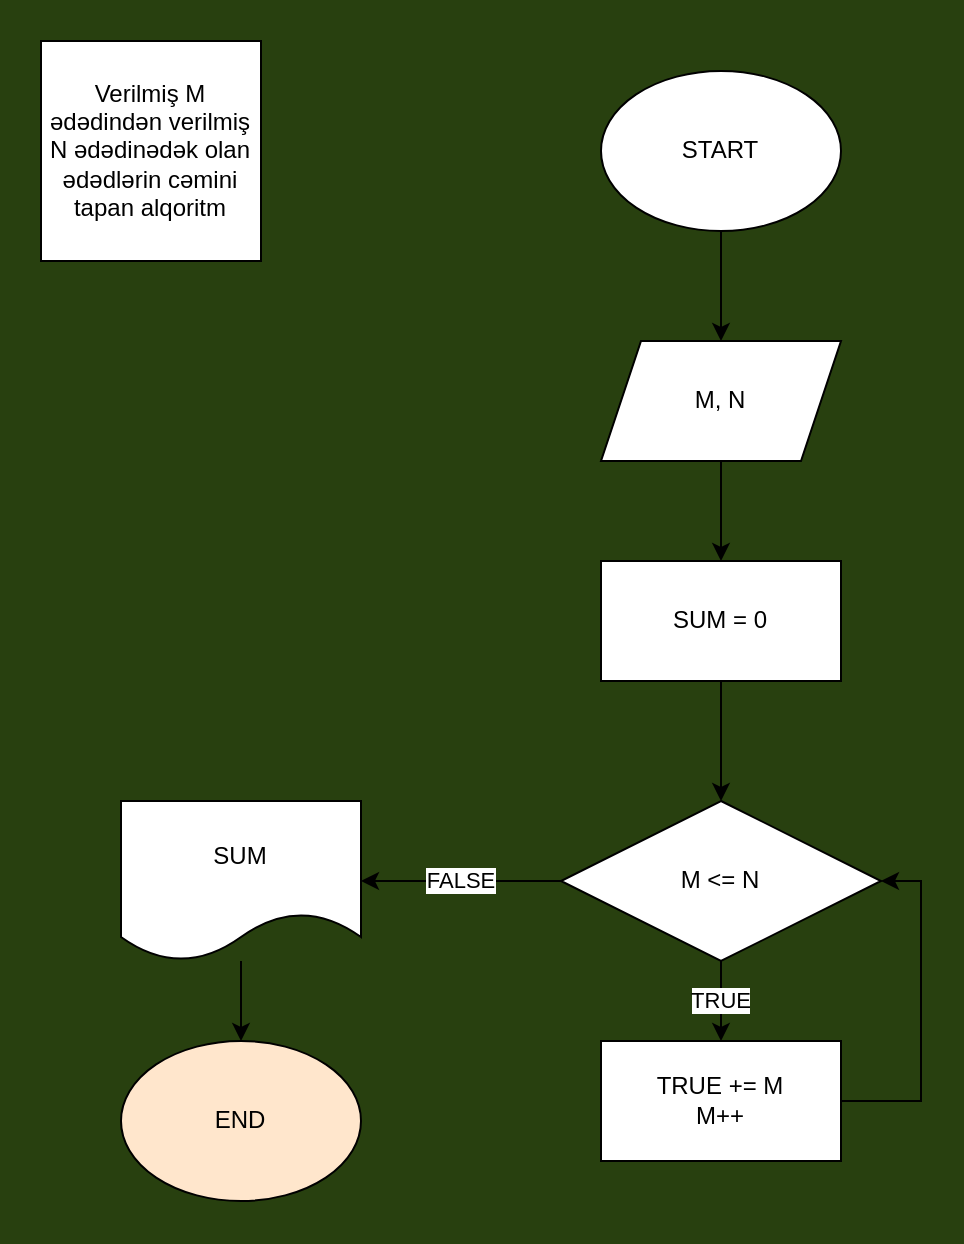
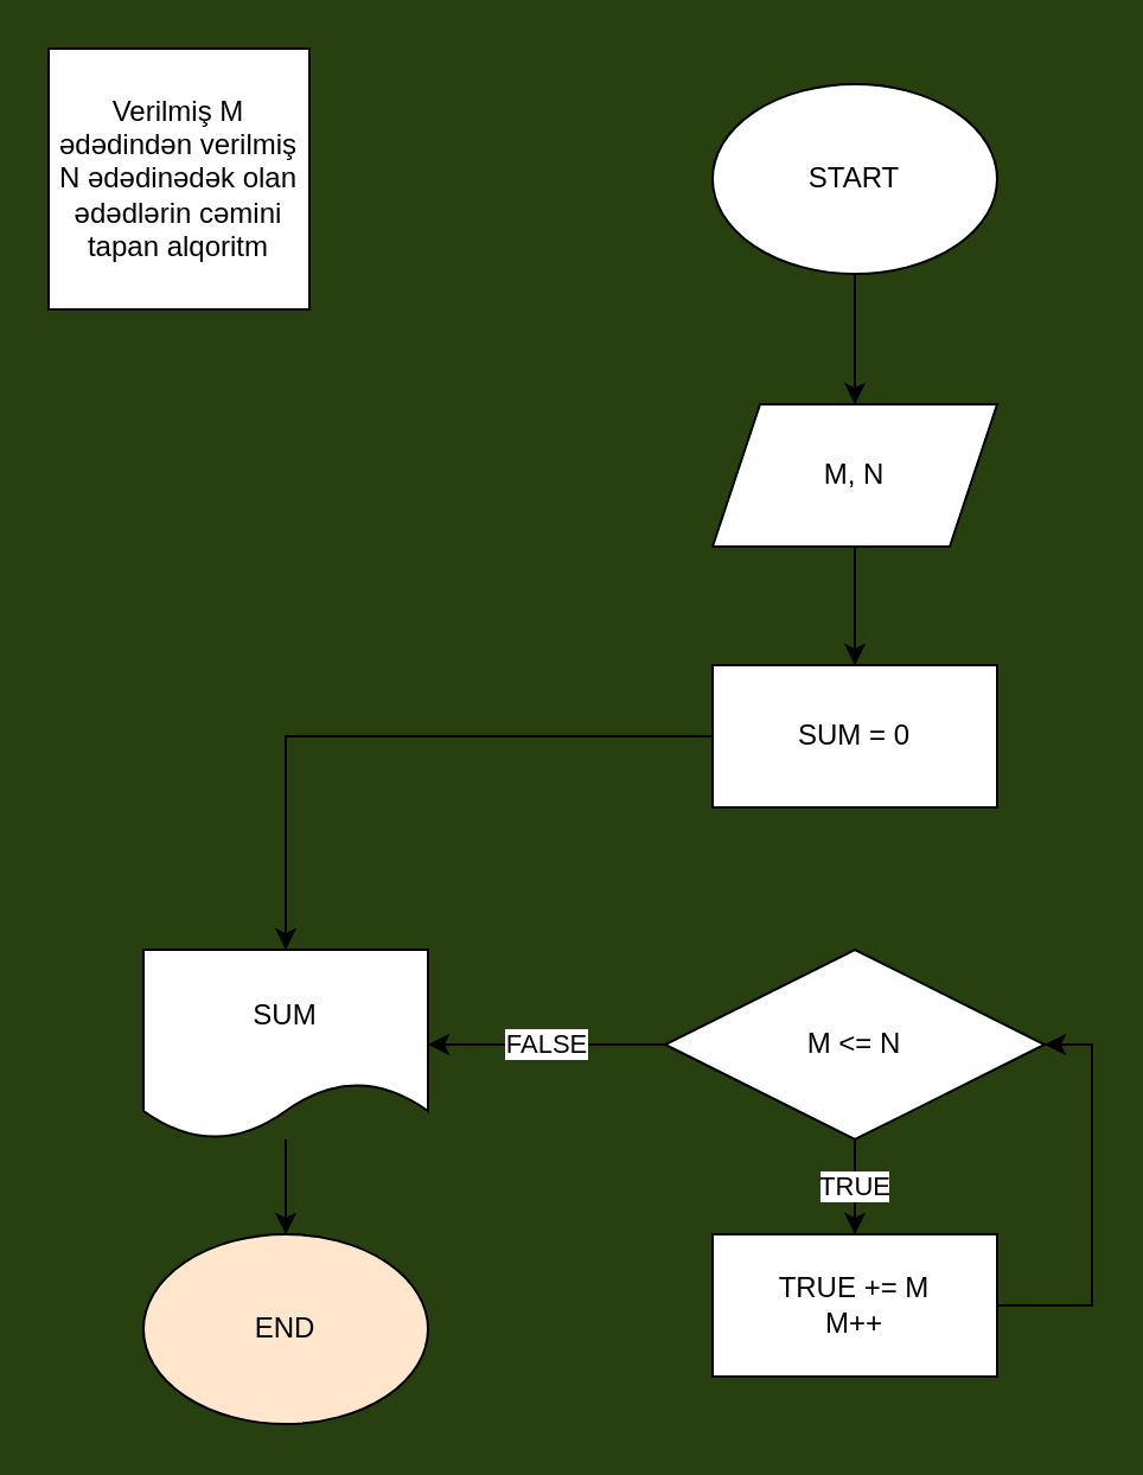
- <mxCell id="7" value="" style="edgeStyle=orthogonalEdgeStyle;rounded=0;orthogonalLoop=1;jettySize=auto;html=1;" edge="1" parent="1" source="8" target="11"><mxGeometry relative="1" as="geometry" /></mxCell>
+ <mxCell id="7" value="" style="edgeStyle=orthogonalEdgeStyle;rounded=0;orthogonalLoop=1;jettySize=auto;html=1;" edge="1" parent="1" source="8" target="15"><mxGeometry relative="1" as="geometry" /></mxCell>
